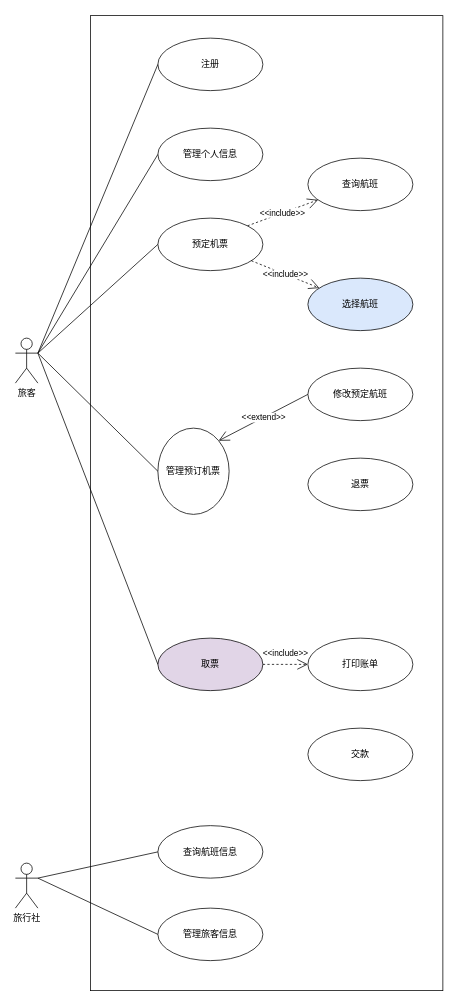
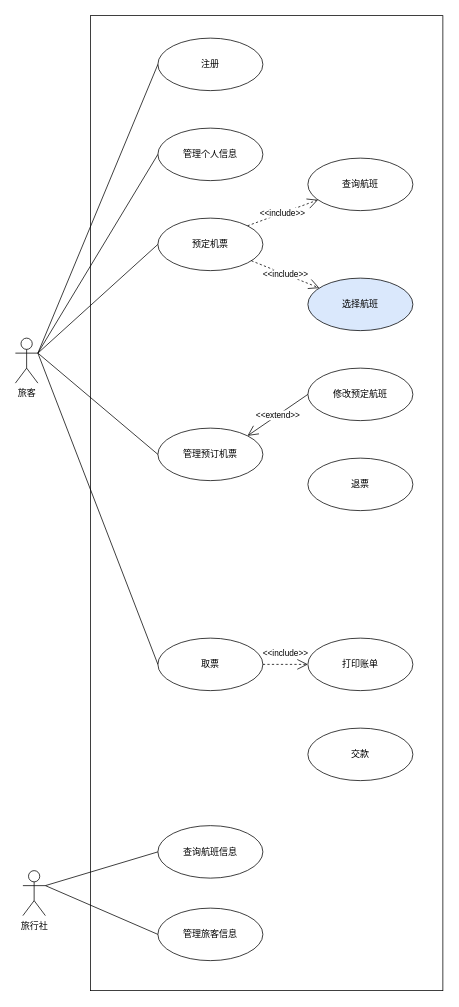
- <mxCell id="11" value="管理预订机票" style="ellipse;whiteSpace=wrap;html=1;" vertex="1" parent="1"><mxGeometry x="210" y="570" width="95" height="115" as="geometry" /></mxCell>
+ <mxCell id="11" value="管理预订机票" style="ellipse;whiteSpace=wrap;html=1;" vertex="1" parent="1"><mxGeometry x="210" y="570" width="140" height="70" as="geometry" /></mxCell>
- <mxCell id="15" value="取票" style="ellipse;whiteSpace=wrap;html=1;fillColor=#e1d5e7;" vertex="1" parent="1"><mxGeometry x="210" y="850" width="140" height="70" as="geometry" /></mxCell>
+ <mxCell id="15" value="取票" style="ellipse;whiteSpace=wrap;html=1;" vertex="1" parent="1"><mxGeometry x="210" y="850" width="140" height="70" as="geometry" /></mxCell>
- <mxCell id="26" value="旅行社" style="shape=umlActor;verticalLabelPosition=bottom;verticalAlign=top;html=1;" vertex="1" parent="1"><mxGeometry x="20" y="1150" width="30" height="60" as="geometry" /></mxCell>
+ <mxCell id="26" value="旅行社" style="shape=umlActor;verticalLabelPosition=bottom;verticalAlign=top;html=1;" vertex="1" parent="1"><mxGeometry x="30" y="1160" width="30" height="60" as="geometry" /></mxCell>
